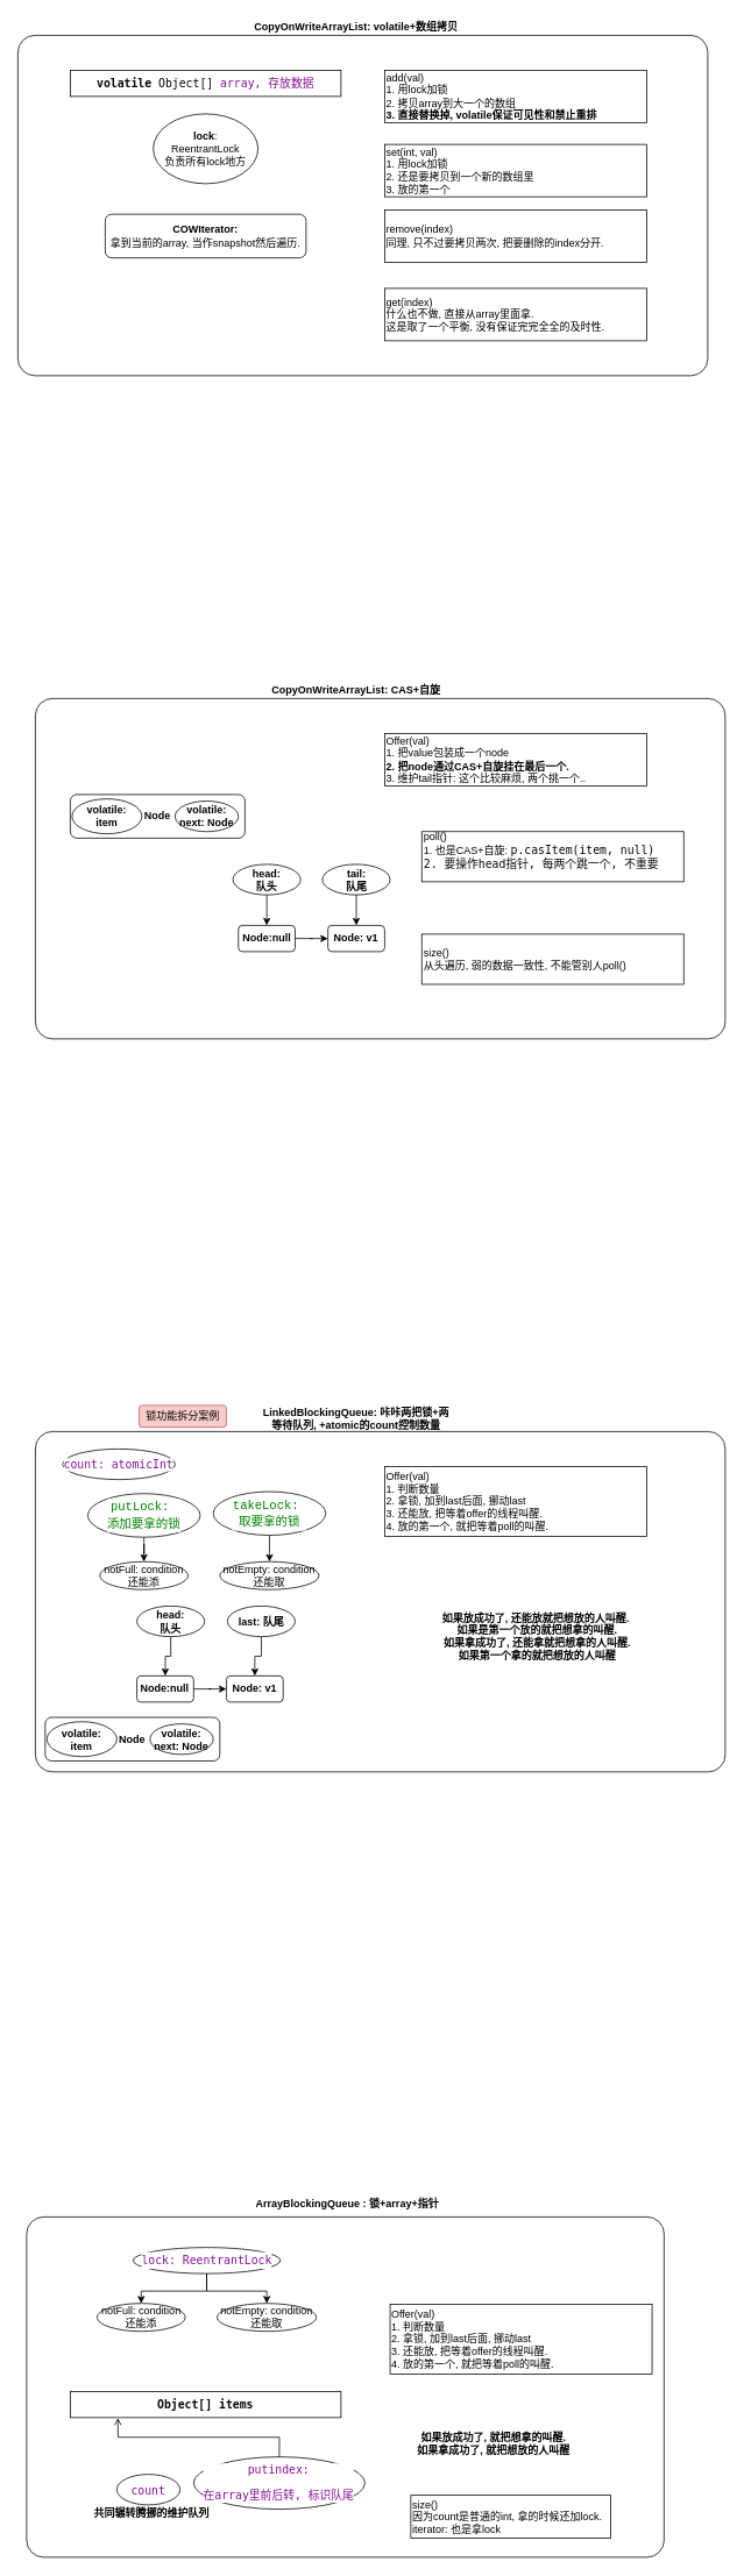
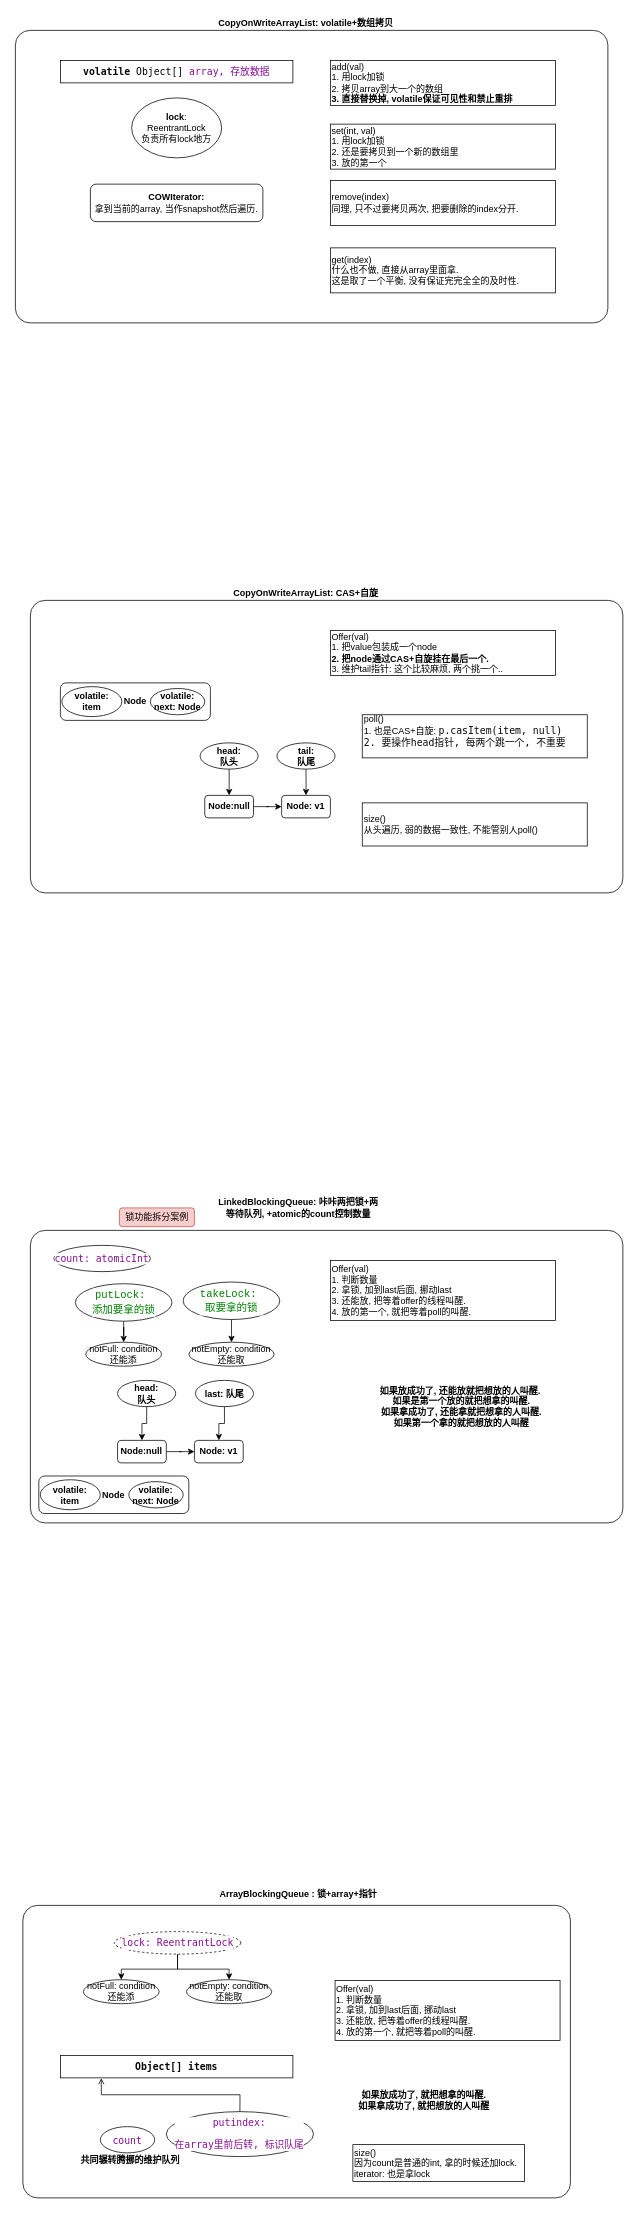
- <mxCell id="28" value="&lt;b&gt;LinkedBlockingQueue: 咔咔两把锁+两等待队列, +atomic的count控制数量&lt;/b&gt;" style="text;html=1;strokeColor=none;fillColor=none;align=center;verticalAlign=middle;whiteSpace=wrap;rounded=0;" parent="1" vertex="1"><mxGeometry x="296.25" y="1615" width="222.5" height="20" as="geometry" /></mxCell>
+ <mxCell id="28" value="&lt;b&gt;LinkedBlockingQueue: 咔咔两把锁+两等待队列, +atomic的count控制数量&lt;/b&gt;" style="text;html=1;strokeColor=none;fillColor=none;align=center;verticalAlign=middle;whiteSpace=wrap;rounded=0;" parent="1" vertex="1"><mxGeometry x="286.25" y="1600" width="222.5" height="20" as="geometry" /></mxCell>
- <mxCell id="60" value="&lt;pre style=&quot;background-color: rgb(255 , 255 , 255)&quot;&gt;&lt;div style=&quot;font-family: &amp;#34;consolas&amp;#34; , &amp;#34;courier new&amp;#34; , monospace ; font-size: 14px ; line-height: 19px&quot;&gt;&lt;pre style=&quot;color: rgb(8 , 8 , 8) ; font-family: &amp;#34;consolas&amp;#34; , monospace ; font-size: 9.8pt&quot;&gt;&lt;span style=&quot;color: #871094&quot;&gt;lock: ReentrantLock&lt;/span&gt;&lt;/pre&gt;&lt;/div&gt;&lt;/pre&gt;" style="ellipse;whiteSpace=wrap;html=1;fillColor=none;" parent="1" vertex="1"><mxGeometry x="151.84" y="2575" width="168.75" height="30" as="geometry" /></mxCell>
+ <mxCell id="60" value="&lt;pre style=&quot;background-color: rgb(255 , 255 , 255)&quot;&gt;&lt;div style=&quot;font-family: &amp;#34;consolas&amp;#34; , &amp;#34;courier new&amp;#34; , monospace ; font-size: 14px ; line-height: 19px&quot;&gt;&lt;pre style=&quot;color: rgb(8 , 8 , 8) ; font-family: &amp;#34;consolas&amp;#34; , monospace ; font-size: 9.8pt&quot;&gt;&lt;span style=&quot;color: #871094&quot;&gt;lock: ReentrantLock&lt;/span&gt;&lt;/pre&gt;&lt;/div&gt;&lt;/pre&gt;" style="ellipse;whiteSpace=wrap;html=1;fillColor=none;dashed=1;" parent="1" vertex="1"><mxGeometry x="151.84" y="2575" width="168.75" height="30" as="geometry" /></mxCell>
